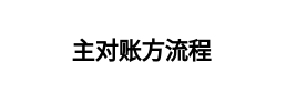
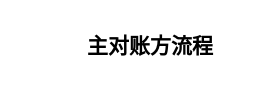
- <mxCell id="2" value="&lt;font style=&quot;font-size: 14px&quot;&gt;&lt;b&gt;主对账方流程&lt;/b&gt;&lt;/font&gt;" style="text;html=1;strokeColor=none;fillColor=none;align=center;verticalAlign=middle;whiteSpace=wrap;rounded=0;" vertex="1" parent="1"><mxGeometry x="20" y="20" width="130" height="20" as="geometry" /></mxCell>
+ <mxCell id="2" value="&lt;font style=&quot;font-size: 14px&quot;&gt;&lt;b&gt;主对账方流程&lt;/b&gt;&lt;/font&gt;" style="text;html=1;strokeColor=none;fillColor=none;align=center;verticalAlign=middle;whiteSpace=wrap;rounded=0;" vertex="1" parent="1"><mxGeometry x="35" y="20" width="130" height="20" as="geometry" /></mxCell>
